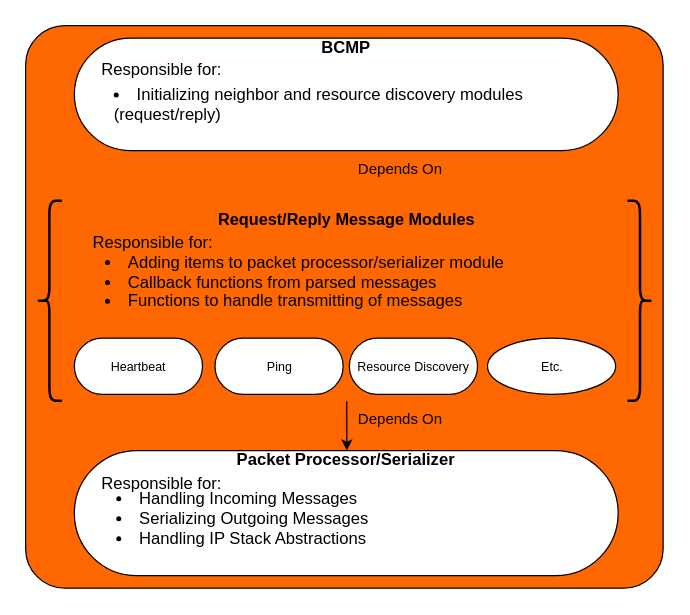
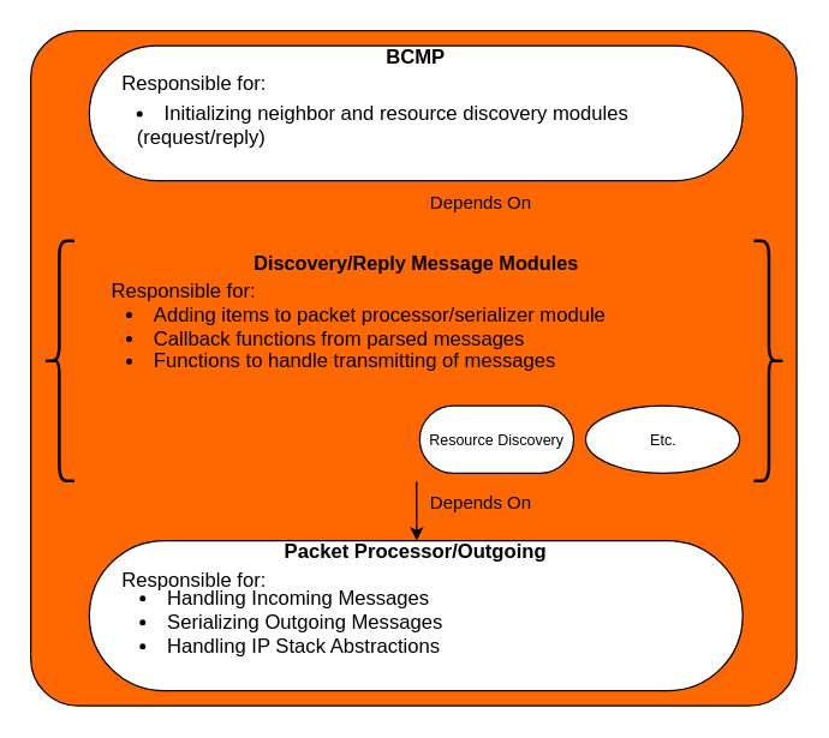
- <mxCell id="13" value="&lt;font style=&quot;font-size: 13px;&quot;&gt;&lt;b style=&quot;&quot;&gt;Request/Reply Message Modules&lt;/b&gt;&lt;/font&gt;" style="text;html=1;align=center;verticalAlign=middle;whiteSpace=wrap;rounded=0;" parent="10" vertex="1"><mxGeometry x="10" y="-10" width="430" height="30" as="geometry" /></mxCell>
+ <mxCell id="13" value="&lt;font style=&quot;font-size: 13px;&quot;&gt;&lt;b style=&quot;&quot;&gt;Discovery/Reply Message Modules&lt;/b&gt;&lt;/font&gt;" style="text;html=1;align=center;verticalAlign=middle;whiteSpace=wrap;rounded=0;" parent="10" vertex="1"><mxGeometry x="10" y="-10" width="430" height="30" as="geometry" /></mxCell>
- <mxCell id="17" value="&lt;span style=&quot;font-weight: normal; font-size: 10px;&quot;&gt;Heartbeat&lt;/span&gt;" style="html=1;overflow=block;blockSpacing=1;whiteSpace=wrap;fontSize=10;fontStyle=1;spacing=0;verticalAlign=middle;strokeColor=#000000;rounded=1;absoluteArcSize=1;arcSize=165;fillColor=#FFFFFF;strokeWidth=NaN;container=1;pointerEvents=0;collapsible=0;recursiveResize=0;lucidId=_Jpa2be36_ob;fontColor=#000000;align=center;labelPosition=center;verticalLabelPosition=middle;" parent="9" vertex="1"><mxGeometry x="30" y="110" width="102.5" height="45" as="geometry" /></mxCell>
- <mxCell id="16" value="&lt;span style=&quot;font-weight: normal; font-size: 10px;&quot;&gt;Ping&lt;/span&gt;" style="html=1;overflow=block;blockSpacing=1;whiteSpace=wrap;fontSize=10;fontStyle=1;spacing=0;verticalAlign=middle;strokeColor=#000000;rounded=1;absoluteArcSize=1;arcSize=165;fillColor=#FFFFFF;strokeWidth=NaN;container=1;pointerEvents=0;collapsible=0;recursiveResize=0;lucidId=_Jpa2be36_ob;fontColor=#000000;align=center;labelPosition=center;verticalLabelPosition=middle;" parent="9" vertex="1"><mxGeometry x="142.5" y="110" width="102.5" height="45" as="geometry" /></mxCell>
- <mxCell id="6" value="Packet Processor/Serializer&#10;" style="html=1;overflow=block;blockSpacing=1;whiteSpace=wrap;fontSize=13.3;fontStyle=1;spacing=0;verticalAlign=top;strokeColor=#000000;rounded=1;absoluteArcSize=1;arcSize=165;fillColor=#FFFFFF;strokeWidth=NaN;container=1;pointerEvents=0;collapsible=0;recursiveResize=0;lucidId=_Jpa2be36_ob;fontColor=#000000;" parent="1" vertex="1"><mxGeometry x="59" y="360" width="435" height="100" as="geometry" /></mxCell>
+ <mxCell id="6" value="Packet Processor/Outgoing&#10;" style="html=1;overflow=block;blockSpacing=1;whiteSpace=wrap;fontSize=13.3;fontStyle=1;spacing=0;verticalAlign=top;strokeColor=#000000;rounded=1;absoluteArcSize=1;arcSize=165;fillColor=#FFFFFF;strokeWidth=NaN;container=1;pointerEvents=0;collapsible=0;recursiveResize=0;lucidId=_Jpa2be36_ob;fontColor=#000000;" parent="1" vertex="1"><mxGeometry x="59" y="360" width="435" height="100" as="geometry" /></mxCell>
